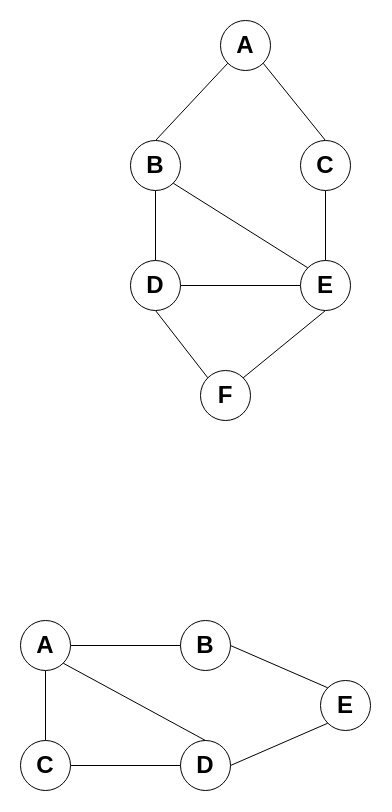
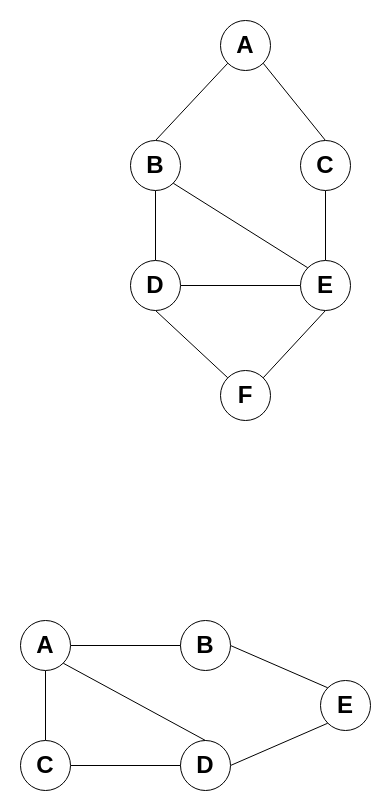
- <mxCell id="13" value="&lt;font style=&quot;font-size: 24px;&quot;&gt;&lt;b&gt;F&lt;/b&gt;&lt;/font&gt;" style="ellipse;whiteSpace=wrap;html=1;aspect=fixed;" parent="1" vertex="1"><mxGeometry x="200" y="370" width="50" height="50" as="geometry" /></mxCell>
+ <mxCell id="13" value="&lt;font style=&quot;font-size: 24px;&quot;&gt;&lt;b&gt;F&lt;/b&gt;&lt;/font&gt;" style="ellipse;whiteSpace=wrap;html=1;aspect=fixed;" parent="1" vertex="1"><mxGeometry x="220" y="370" width="50" height="50" as="geometry" /></mxCell>
